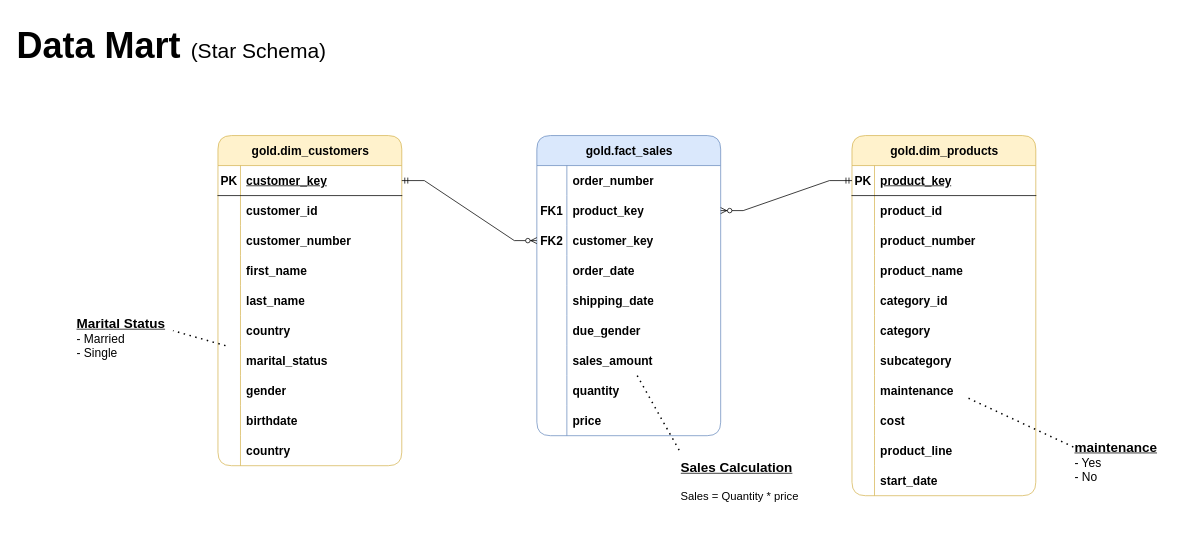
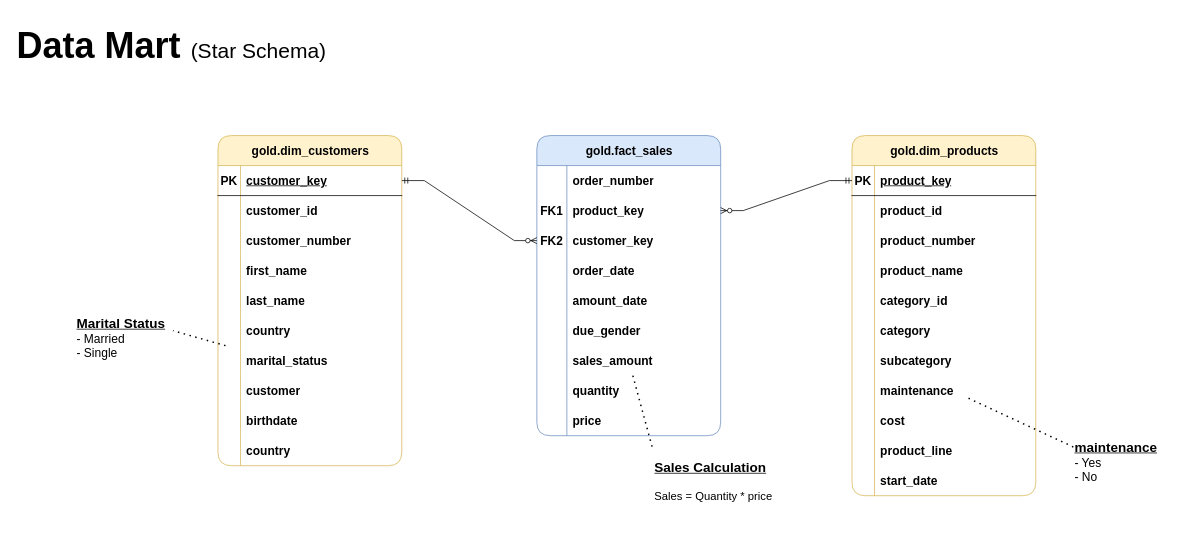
- <mxCell id="83" value="shipping_date" style="shape=partialRectangle;connectable=0;fillColor=none;top=0;left=0;bottom=0;right=0;align=left;spacingLeft=6;overflow=hidden;whiteSpace=wrap;html=1;fontSize=16;fontStyle=1" vertex="1" parent="81"><mxGeometry x="40" width="205" height="40" as="geometry"><mxRectangle width="205" height="40" as="alternateBounds" /></mxGeometry></mxCell>
+ <mxCell id="83" value="amount_date" style="shape=partialRectangle;connectable=0;fillColor=none;top=0;left=0;bottom=0;right=0;align=left;spacingLeft=6;overflow=hidden;whiteSpace=wrap;html=1;fontSize=16;fontStyle=1" vertex="1" parent="81"><mxGeometry x="40" width="205" height="40" as="geometry"><mxRectangle width="205" height="40" as="alternateBounds" /></mxGeometry></mxCell>
- <mxCell id="27" value="gender" style="shape=partialRectangle;connectable=0;fillColor=none;top=0;left=0;bottom=0;right=0;align=left;spacingLeft=6;overflow=hidden;whiteSpace=wrap;html=1;fontSize=16;fontStyle=1" parent="25" vertex="1"><mxGeometry x="30" width="215" height="40" as="geometry"><mxRectangle width="215" height="40" as="alternateBounds" /></mxGeometry></mxCell>
+ <mxCell id="27" value="customer" style="shape=partialRectangle;connectable=0;fillColor=none;top=0;left=0;bottom=0;right=0;align=left;spacingLeft=6;overflow=hidden;whiteSpace=wrap;html=1;fontSize=16;fontStyle=1" parent="25" vertex="1"><mxGeometry x="30" width="215" height="40" as="geometry"><mxRectangle width="215" height="40" as="alternateBounds" /></mxGeometry></mxCell>
- <mxCell id="98" value="&lt;h1 style=&quot;margin-top: 0px;&quot;&gt;&lt;font style=&quot;font-size: 18px;&quot;&gt;&lt;u&gt;Sales Calculation&lt;/u&gt;&lt;/font&gt;&lt;/h1&gt;&lt;p&gt;&lt;font style=&quot;font-size: 15px;&quot;&gt;Sales = Quantity * price&lt;/font&gt;&lt;/p&gt;" style="text;html=1;whiteSpace=wrap;overflow=hidden;rounded=0;" vertex="1" parent="1"><mxGeometry x="905" y="600" width="180" height="120" as="geometry" /></mxCell>
+ <mxCell id="98" value="&lt;h1 style=&quot;margin-top: 0px;&quot;&gt;&lt;font style=&quot;font-size: 18px;&quot;&gt;&lt;u&gt;Sales Calculation&lt;/u&gt;&lt;/font&gt;&lt;/h1&gt;&lt;p&gt;&lt;font style=&quot;font-size: 15px;&quot;&gt;Sales = Quantity * price&lt;/font&gt;&lt;/p&gt;" style="text;html=1;whiteSpace=wrap;overflow=hidden;rounded=0;" vertex="1" parent="1"><mxGeometry x="870" y="600" width="180" height="120" as="geometry" /></mxCell>
